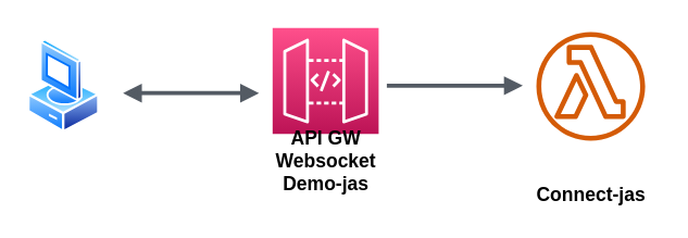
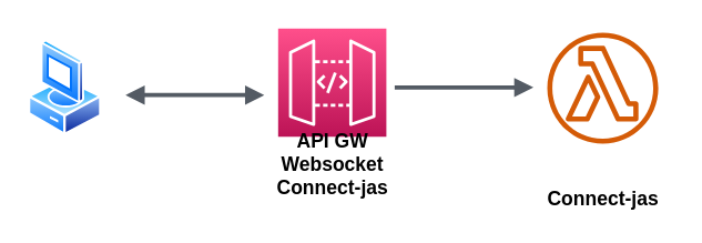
- <mxCell id="5" value="&lt;font style=&quot;font-size: 14px;&quot;&gt;&lt;b&gt;API GW&lt;br&gt;Websocket&lt;br&gt;Demo-jas&lt;/b&gt;&lt;br&gt;&lt;/font&gt;" style="text;html=1;resizable=0;autosize=1;align=center;verticalAlign=middle;points=[];fillColor=none;strokeColor=none;rounded=0;" vertex="1" parent="1"><mxGeometry x="194" y="93" width="90" height="50" as="geometry" /></mxCell>
+ <mxCell id="5" value="&lt;font style=&quot;font-size: 14px;&quot;&gt;&lt;b&gt;API GW&lt;br&gt;Websocket&lt;br&gt;Connect-jas&lt;/b&gt;&lt;br&gt;&lt;/font&gt;" style="text;html=1;resizable=0;autosize=1;align=center;verticalAlign=middle;points=[];fillColor=none;strokeColor=none;rounded=0;" vertex="1" parent="1"><mxGeometry x="194" y="93" width="90" height="50" as="geometry" /></mxCell>
